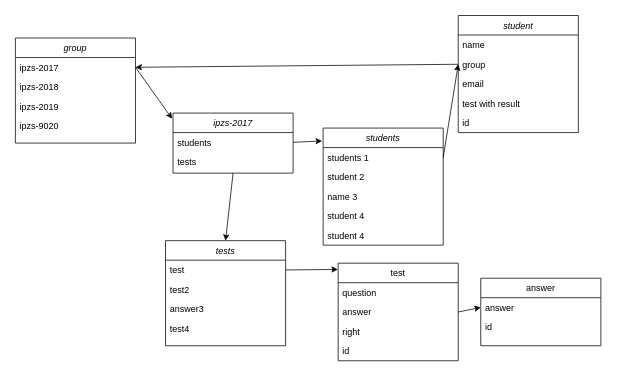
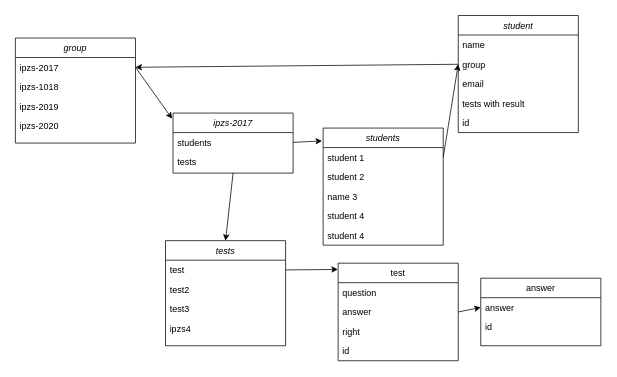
- <mxCell id="23" value="ipzs-2018" style="text;align=left;verticalAlign=top;spacingLeft=4;spacingRight=4;overflow=hidden;rotatable=0;points=[[0,0.5],[1,0.5]];portConstraint=eastwest;rounded=0;shadow=0;html=0;" parent="21" vertex="1"><mxGeometry y="52" width="160" height="26" as="geometry" /></mxCell>
+ <mxCell id="23" value="ipzs-1018" style="text;align=left;verticalAlign=top;spacingLeft=4;spacingRight=4;overflow=hidden;rotatable=0;points=[[0,0.5],[1,0.5]];portConstraint=eastwest;rounded=0;shadow=0;html=0;" parent="21" vertex="1"><mxGeometry y="52" width="160" height="26" as="geometry" /></mxCell>
- <mxCell id="38" value="test with result" style="text;align=left;verticalAlign=top;spacingLeft=4;spacingRight=4;overflow=hidden;rotatable=0;points=[[0,0.5],[1,0.5]];portConstraint=eastwest;rounded=0;shadow=0;html=0;" parent="34" vertex="1"><mxGeometry y="104" width="160" height="26" as="geometry" /></mxCell>
+ <mxCell id="38" value="tests with result" style="text;align=left;verticalAlign=top;spacingLeft=4;spacingRight=4;overflow=hidden;rotatable=0;points=[[0,0.5],[1,0.5]];portConstraint=eastwest;rounded=0;shadow=0;html=0;" parent="34" vertex="1"><mxGeometry y="104" width="160" height="26" as="geometry" /></mxCell>
- <mxCell id="25" value="ipzs-9020" style="text;align=left;verticalAlign=top;spacingLeft=4;spacingRight=4;overflow=hidden;rotatable=0;points=[[0,0.5],[1,0.5]];portConstraint=eastwest;rounded=0;shadow=0;html=0;" parent="21" vertex="1"><mxGeometry y="104" width="160" height="26" as="geometry" /></mxCell>
+ <mxCell id="25" value="ipzs-2020" style="text;align=left;verticalAlign=top;spacingLeft=4;spacingRight=4;overflow=hidden;rotatable=0;points=[[0,0.5],[1,0.5]];portConstraint=eastwest;rounded=0;shadow=0;html=0;" parent="21" vertex="1"><mxGeometry y="104" width="160" height="26" as="geometry" /></mxCell>
- <mxCell id="28" value="students 1" style="text;align=left;verticalAlign=top;spacingLeft=4;spacingRight=4;overflow=hidden;rotatable=0;points=[[0,0.5],[1,0.5]];portConstraint=eastwest;rounded=0;shadow=0;html=0;" parent="27" vertex="1"><mxGeometry y="26" width="160" height="26" as="geometry" /></mxCell>
+ <mxCell id="28" value="student 1" style="text;align=left;verticalAlign=top;spacingLeft=4;spacingRight=4;overflow=hidden;rotatable=0;points=[[0,0.5],[1,0.5]];portConstraint=eastwest;rounded=0;shadow=0;html=0;" parent="27" vertex="1"><mxGeometry y="26" width="160" height="26" as="geometry" /></mxCell>
- <mxCell id="5" value="answer3" style="text;align=left;verticalAlign=top;spacingLeft=4;spacingRight=4;overflow=hidden;rotatable=0;points=[[0,0.5],[1,0.5]];portConstraint=eastwest;rounded=0;shadow=0;html=0;" parent="2" vertex="1"><mxGeometry y="78" width="160" height="26" as="geometry" /></mxCell>
+ <mxCell id="5" value="test3" style="text;align=left;verticalAlign=top;spacingLeft=4;spacingRight=4;overflow=hidden;rotatable=0;points=[[0,0.5],[1,0.5]];portConstraint=eastwest;rounded=0;shadow=0;html=0;" parent="2" vertex="1"><mxGeometry y="78" width="160" height="26" as="geometry" /></mxCell>
- <mxCell id="6" value="test4" style="text;align=left;verticalAlign=top;spacingLeft=4;spacingRight=4;overflow=hidden;rotatable=0;points=[[0,0.5],[1,0.5]];portConstraint=eastwest;rounded=0;shadow=0;html=0;" parent="2" vertex="1"><mxGeometry y="104" width="160" height="26" as="geometry" /></mxCell>
+ <mxCell id="6" value="ipzs4" style="text;align=left;verticalAlign=top;spacingLeft=4;spacingRight=4;overflow=hidden;rotatable=0;points=[[0,0.5],[1,0.5]];portConstraint=eastwest;rounded=0;shadow=0;html=0;" parent="2" vertex="1"><mxGeometry y="104" width="160" height="26" as="geometry" /></mxCell>
